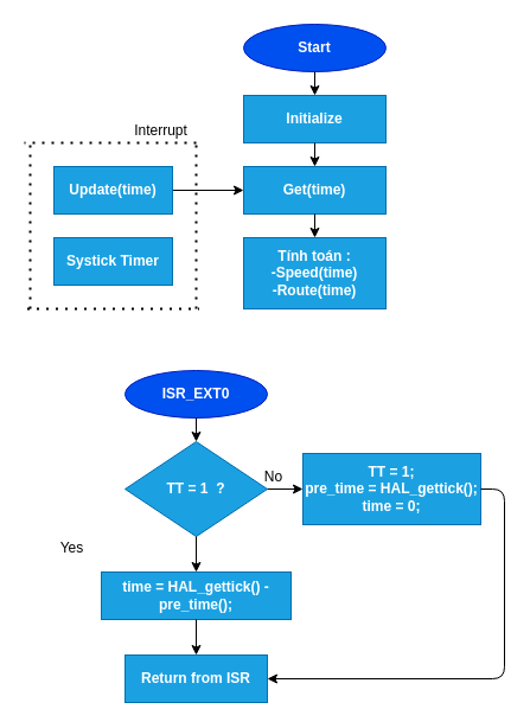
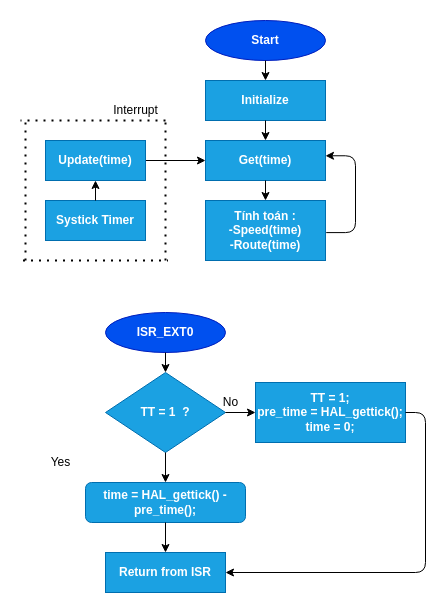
+ <mxCell id="13" value="" style="endArrow=classic;html=1;exitX=0.5;exitY=0;exitDx=0;exitDy=0;" parent="1" source="12" target="11" edge="1"><mxGeometry width="50" height="50" relative="1" as="geometry"><mxPoint x="95" y="210" as="sourcePoint" /><mxPoint x="145" y="160" as="targetPoint" /></mxGeometry></mxCell>
+ <mxCell id="9" value="" style="edgeStyle=elbowEdgeStyle;elbow=vertical;endArrow=classic;html=1;exitX=1.006;exitY=0.535;exitDx=0;exitDy=0;entryX=1;entryY=0.382;entryDx=0;entryDy=0;entryPerimeter=0;exitPerimeter=0;" parent="1" source="8" target="6" edge="1"><mxGeometry width="50" height="50" relative="1" as="geometry"><mxPoint x="355" y="220" as="sourcePoint" /><mxPoint x="375" y="120" as="targetPoint" /><Array as="points"><mxPoint x="355" y="240" /><mxPoint x="365" y="220" /><mxPoint x="405" y="210" /></Array></mxGeometry></mxCell>
- <mxCell id="25" value="&lt;b&gt;time = HAL_gettick() - pre_time();&lt;/b&gt;" style="rounded=0;whiteSpace=wrap;html=1;fillColor=#1ba1e2;strokeColor=#006EAF;fontColor=#ffffff;" parent="1" vertex="1"><mxGeometry x="85" y="482" width="160" height="40" as="geometry" /></mxCell>
+ <mxCell id="25" value="&lt;b&gt;time = HAL_gettick() - pre_time();&lt;/b&gt;" style="whiteSpace=wrap;html=1;fillColor=#1ba1e2;strokeColor=#006EAF;fontColor=#ffffff;rounded=1;" parent="1" vertex="1"><mxGeometry x="85" y="482" width="160" height="40" as="geometry" /></mxCell>
